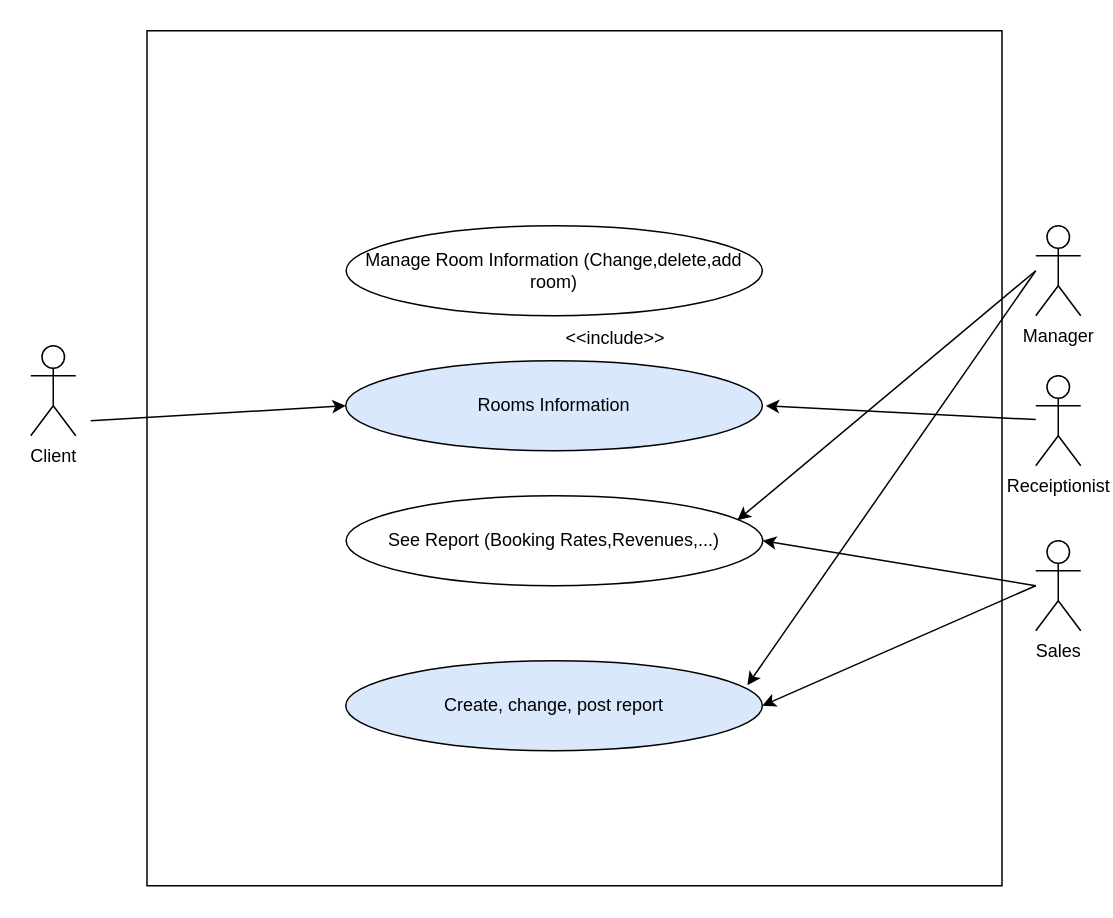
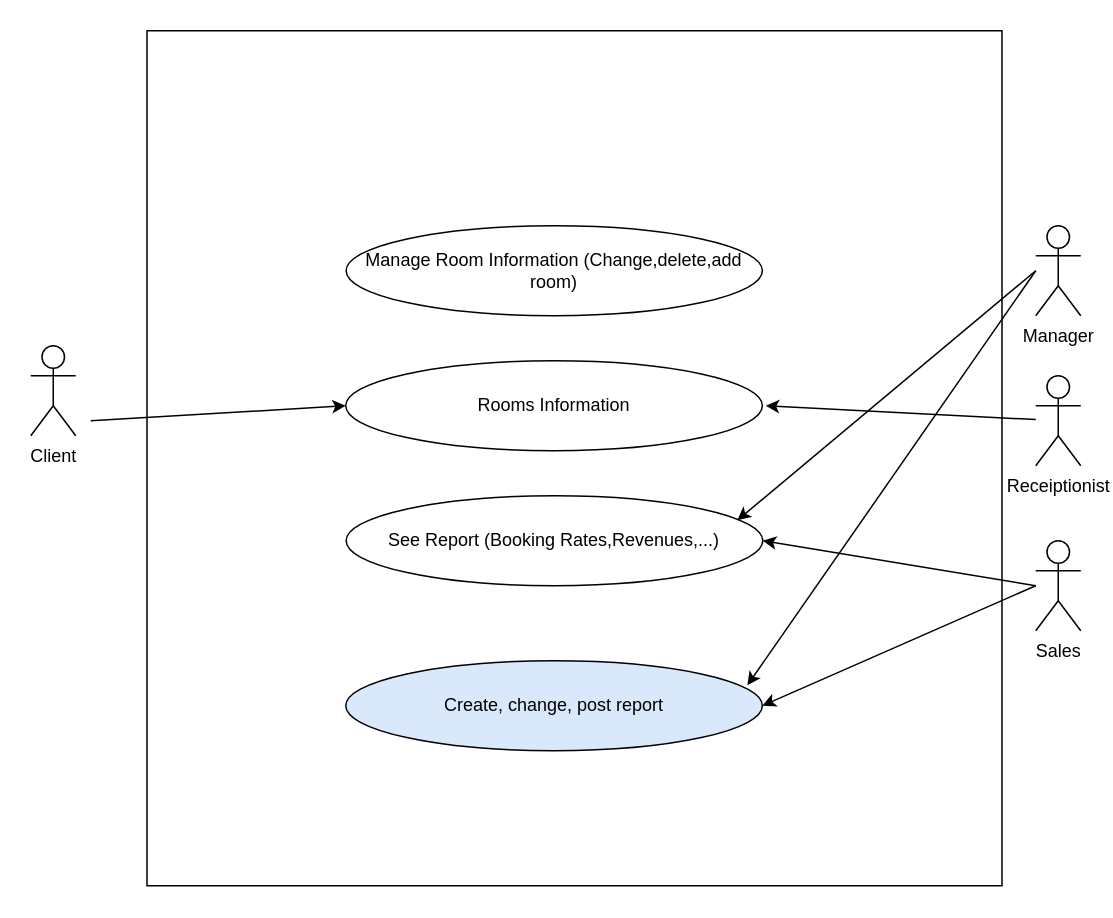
- <mxCell id="13" value="&amp;lt;&amp;lt;include&amp;gt;&amp;gt;" style="text;html=1;strokeColor=none;fillColor=none;align=center;verticalAlign=middle;whiteSpace=wrap;rounded=0;" vertex="1" parent="1"><mxGeometry x="380" y="210" width="60" height="30" as="geometry" /></mxCell>
- <mxCell id="5" value="Rooms Information" style="ellipse;whiteSpace=wrap;html=1;fillColor=#dae8fc;" parent="1" vertex="1"><mxGeometry x="230" y="240" width="277.75" height="60" as="geometry" /></mxCell>
+ <mxCell id="5" value="Rooms Information" style="ellipse;whiteSpace=wrap;html=1;" parent="1" vertex="1"><mxGeometry x="230" y="240" width="277.75" height="60" as="geometry" /></mxCell>
